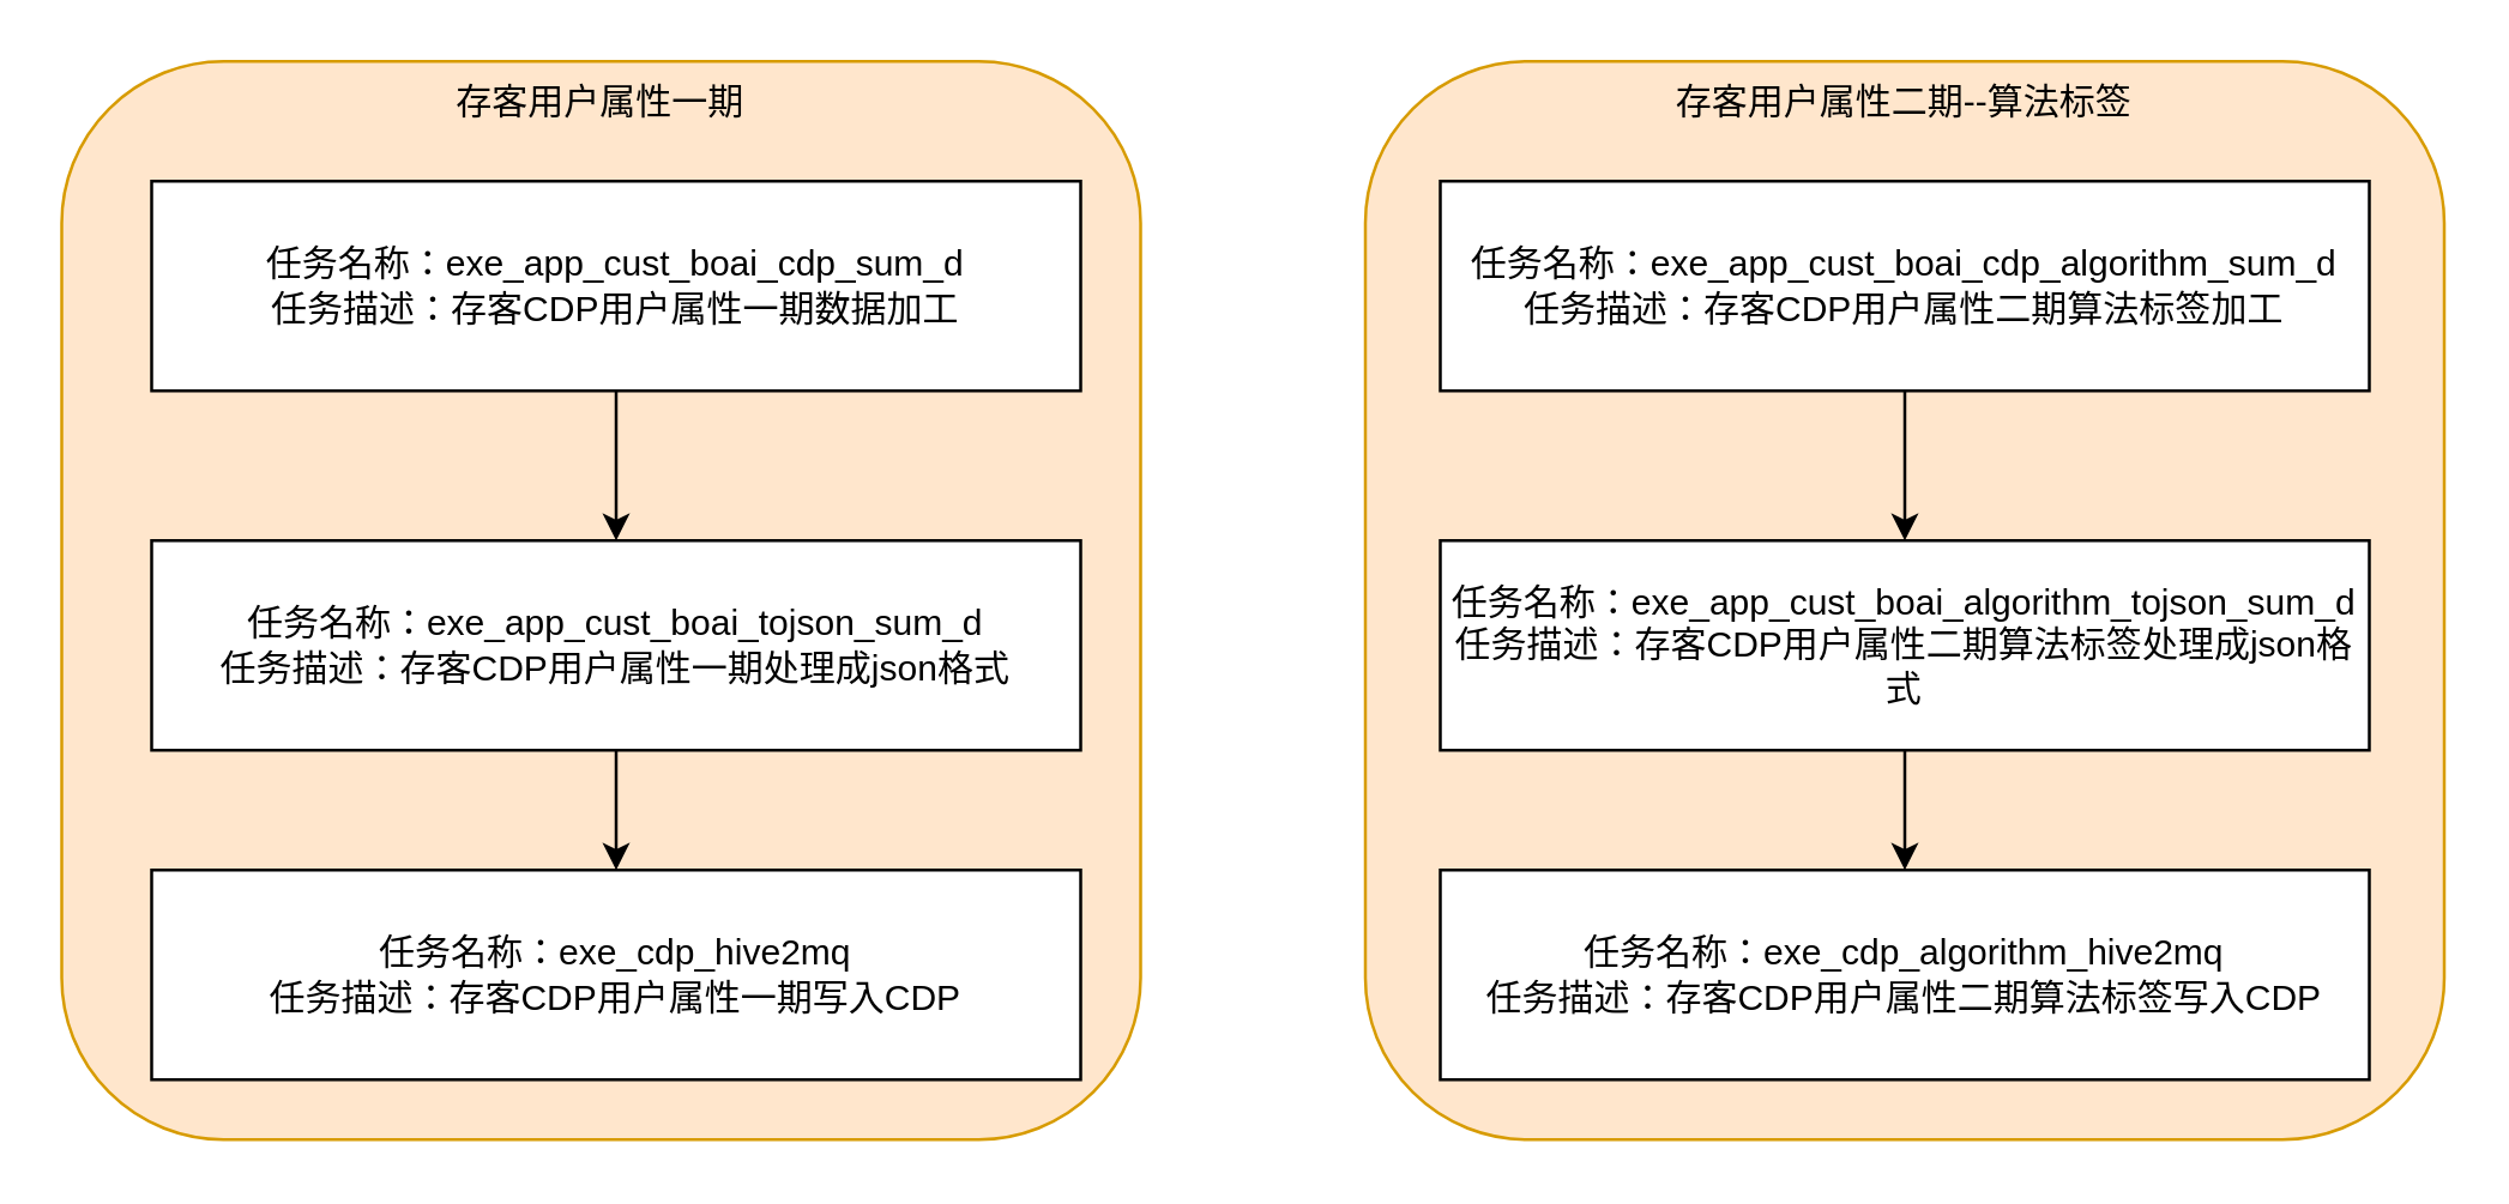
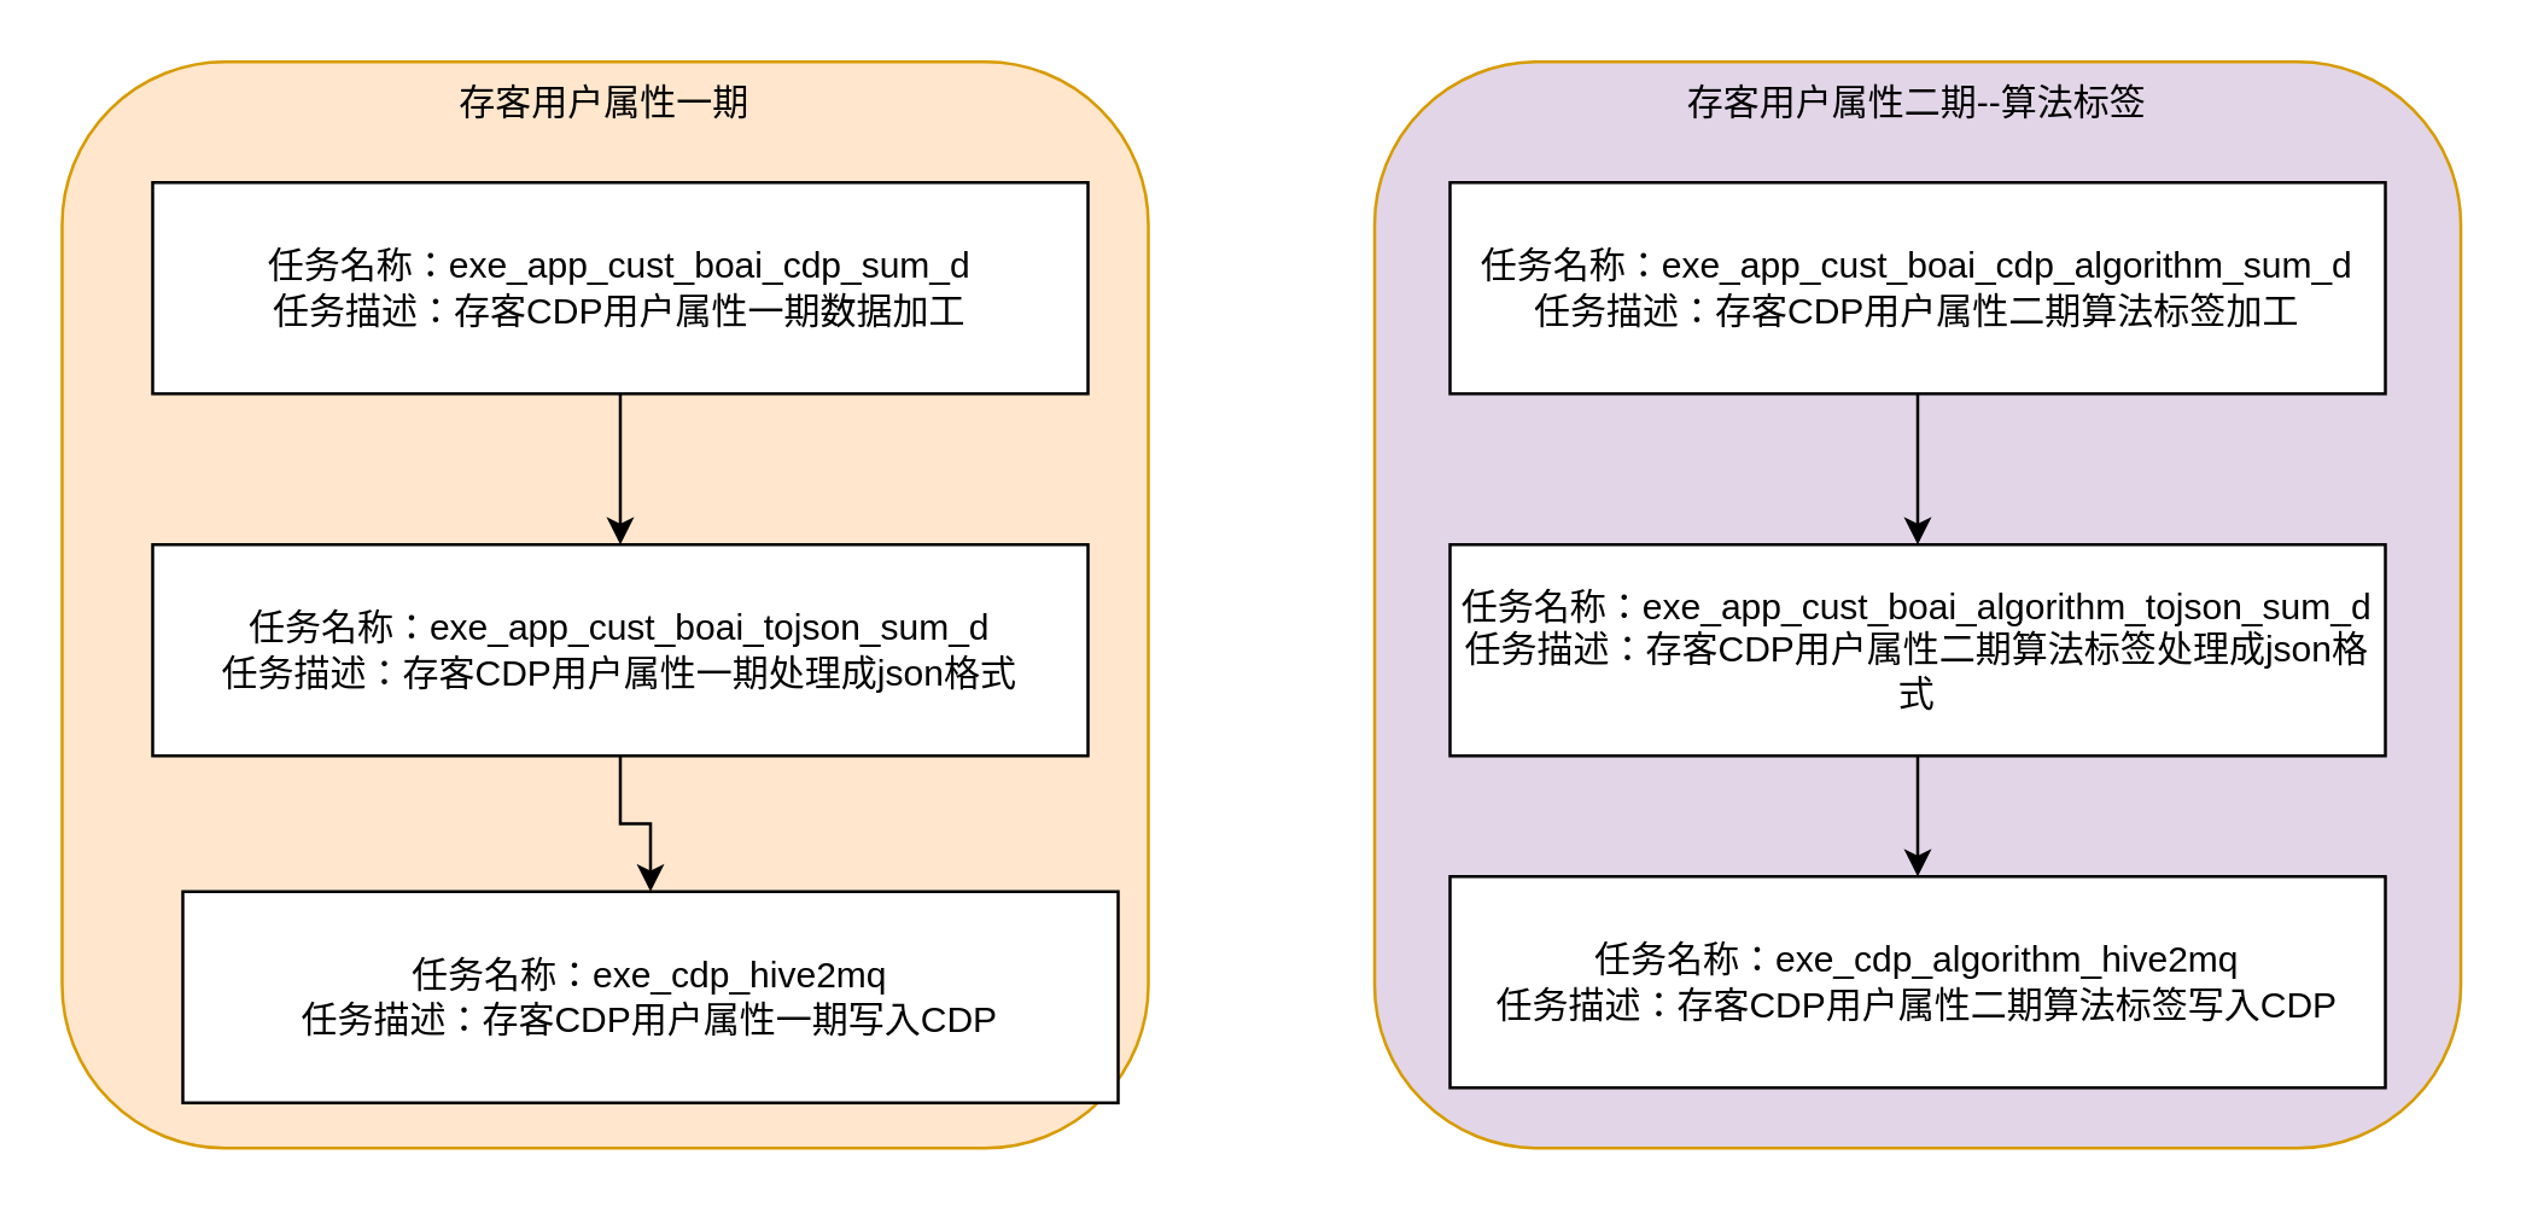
- <mxCell id="2" value="存客用户属性二期--算法标签" style="rounded=1;whiteSpace=wrap;html=1;verticalAlign=top;fillColor=#ffe6cc;strokeColor=#d79b00;" vertex="1" parent="1"><mxGeometry x="455" y="20" width="360" height="360" as="geometry" /></mxCell>
+ <mxCell id="2" value="存客用户属性二期--算法标签" style="rounded=1;whiteSpace=wrap;html=1;verticalAlign=top;fillColor=#e1d5e7;strokeColor=#d79b00;" vertex="1" parent="1"><mxGeometry x="455" y="20" width="360" height="360" as="geometry" /></mxCell>
- <mxCell id="8" value="任务名称：exe_cdp_hive2mq&lt;div&gt;任务描述：存客CDP用户属性一期写入CDP&lt;/div&gt;" style="rounded=0;whiteSpace=wrap;html=1;" vertex="1" parent="1"><mxGeometry x="50" y="290" width="310" height="70" as="geometry" /></mxCell>
+ <mxCell id="8" value="任务名称：exe_cdp_hive2mq&lt;div&gt;任务描述：存客CDP用户属性一期写入CDP&lt;/div&gt;" style="rounded=0;whiteSpace=wrap;html=1;" vertex="1" parent="1"><mxGeometry x="60" y="295" width="310" height="70" as="geometry" /></mxCell>
